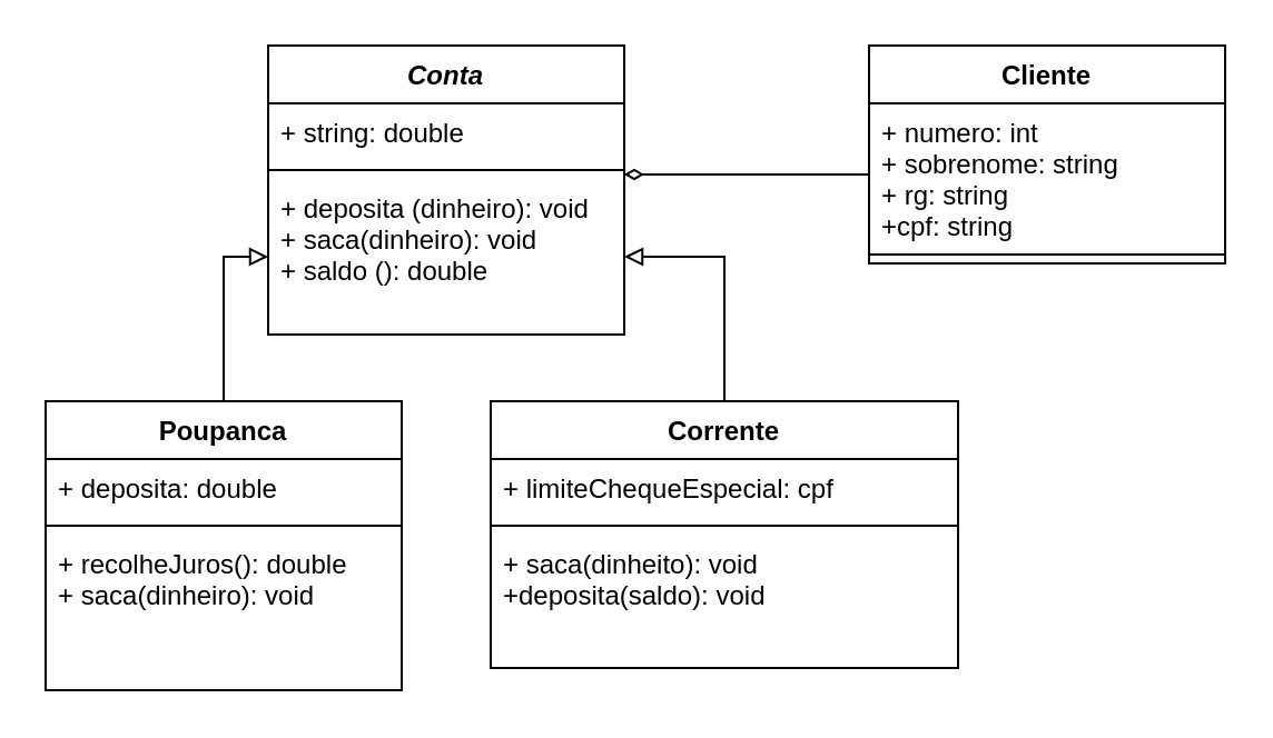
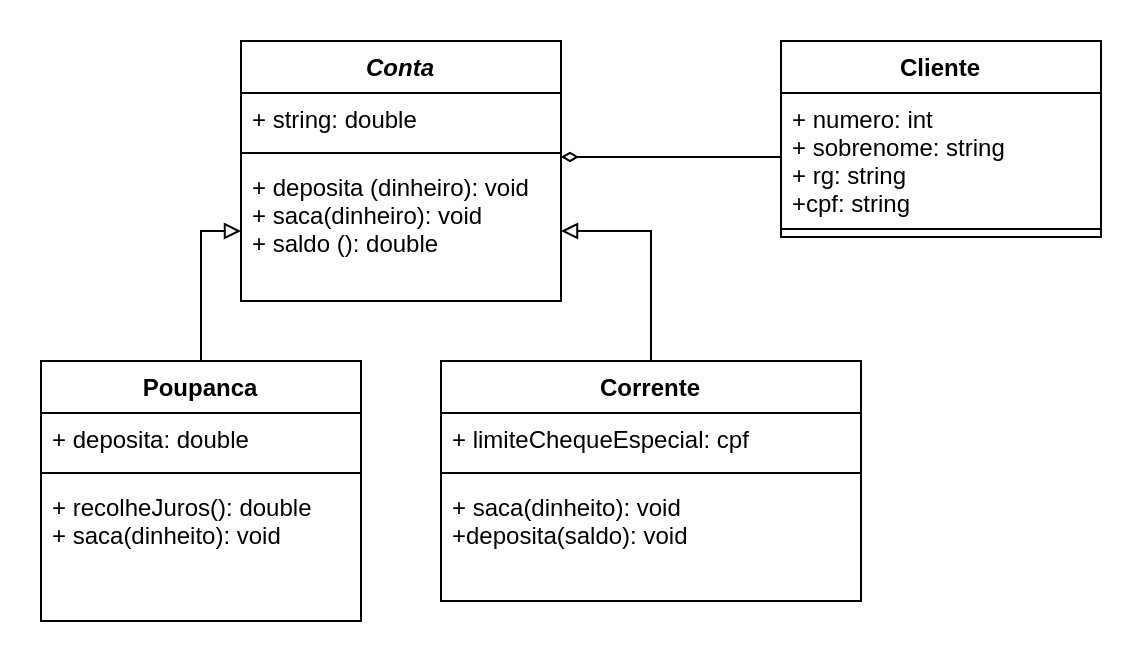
- <mxCell id="9" value="+ recolheJuros(): double&#10;+ saca(dinheiro): void" style="text;strokeColor=none;fillColor=none;align=left;verticalAlign=top;spacingLeft=4;spacingRight=4;overflow=hidden;rotatable=0;points=[[0,0.5],[1,0.5]];portConstraint=eastwest;" vertex="1" parent="6"><mxGeometry y="60" width="160" height="70" as="geometry" /></mxCell>
+ <mxCell id="9" value="+ recolheJuros(): double&#10;+ saca(dinheito): void" style="text;strokeColor=none;fillColor=none;align=left;verticalAlign=top;spacingLeft=4;spacingRight=4;overflow=hidden;rotatable=0;points=[[0,0.5],[1,0.5]];portConstraint=eastwest;" vertex="1" parent="6"><mxGeometry y="60" width="160" height="70" as="geometry" /></mxCell>
